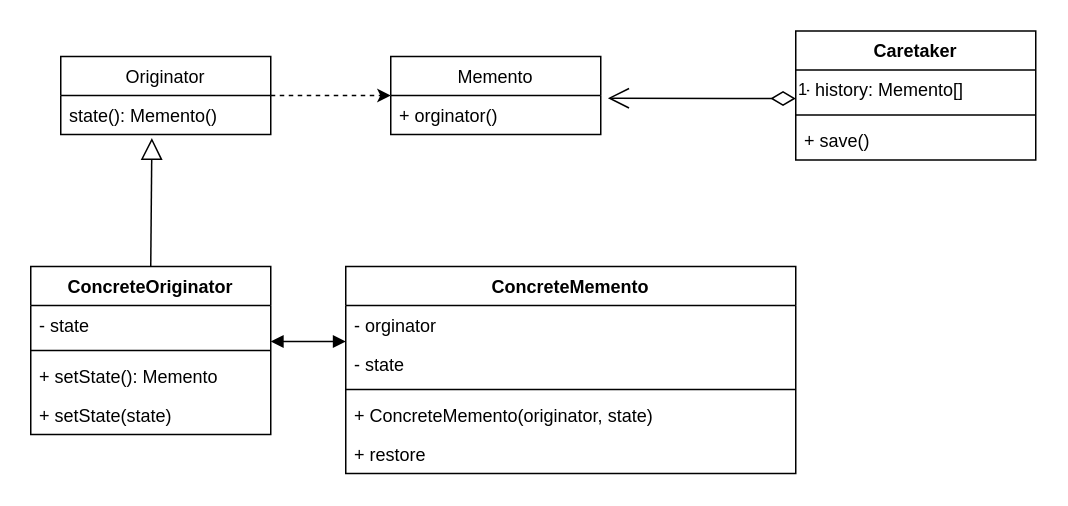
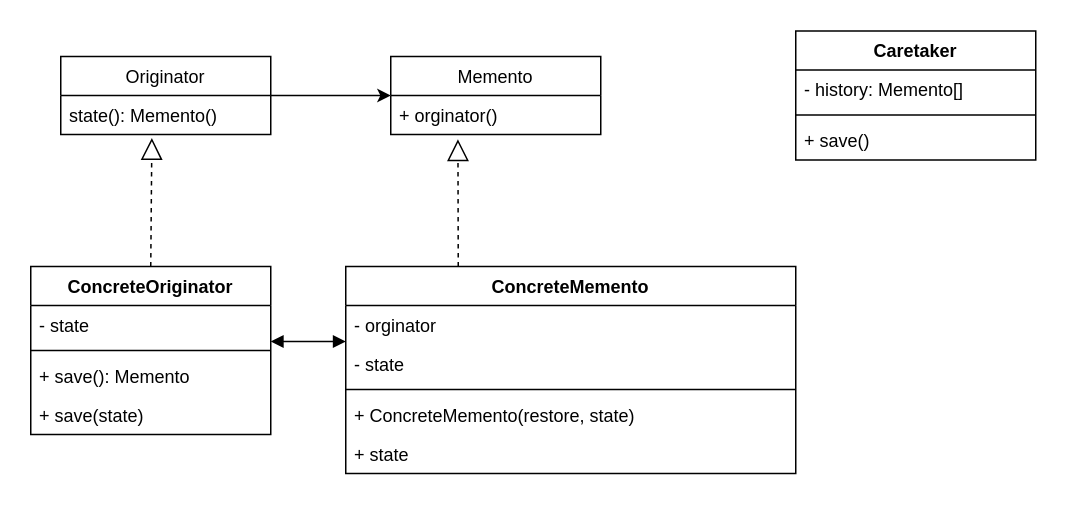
- <mxCell id="2" value="" style="edgeStyle=orthogonalEdgeStyle;rounded=0;orthogonalLoop=1;jettySize=auto;html=1;dashed=1;" edge="1" parent="1" source="3" target="5"><mxGeometry relative="1" as="geometry" /></mxCell>
+ <mxCell id="2" value="" style="edgeStyle=orthogonalEdgeStyle;rounded=0;orthogonalLoop=1;jettySize=auto;html=1;" edge="1" parent="1" source="3" target="5"><mxGeometry relative="1" as="geometry" /></mxCell>
- <mxCell id="11" value="1" style="endArrow=open;html=1;endSize=12;startArrow=diamondThin;startSize=14;startFill=0;edgeStyle=orthogonalEdgeStyle;align=left;verticalAlign=bottom;rounded=0;entryX=1.034;entryY=0.069;entryDx=0;entryDy=0;entryPerimeter=0;" edge="1" parent="1" source="8" target="6"><mxGeometry x="-1" y="3" relative="1" as="geometry"><mxPoint x="80" y="-61" as="sourcePoint" /><mxPoint x="660" y="179" as="targetPoint" /><Array as="points"><mxPoint x="490" y="65" /><mxPoint x="490" y="65" /></Array></mxGeometry></mxCell>
- <mxCell id="17" value="" style="endArrow=block;dashed=0;endFill=0;endSize=12;html=1;rounded=0;exitX=0.5;exitY=0;exitDx=0;exitDy=0;entryX=0.434;entryY=1.092;entryDx=0;entryDy=0;entryPerimeter=0;" edge="1" parent="1" source="12" target="4"><mxGeometry width="160" relative="1" as="geometry"><mxPoint x="160" y="137" as="sourcePoint" /><mxPoint x="320" y="137" as="targetPoint" /></mxGeometry></mxCell>
+ <mxCell id="17" value="" style="endArrow=block;dashed=1;endFill=0;endSize=12;html=1;rounded=0;exitX=0.5;exitY=0;exitDx=0;exitDy=0;entryX=0.434;entryY=1.092;entryDx=0;entryDy=0;entryPerimeter=0;" edge="1" parent="1" source="12" target="4"><mxGeometry width="160" relative="1" as="geometry"><mxPoint x="160" y="137" as="sourcePoint" /><mxPoint x="320" y="137" as="targetPoint" /></mxGeometry></mxCell>
+ <mxCell id="25" value="" style="endArrow=block;dashed=1;endFill=0;endSize=12;html=1;rounded=0;exitX=0.25;exitY=0;exitDx=0;exitDy=0;entryX=0.32;entryY=1.123;entryDx=0;entryDy=0;entryPerimeter=0;" edge="1" parent="1" source="19" target="6"><mxGeometry width="160" relative="1" as="geometry"><mxPoint x="270" y="137" as="sourcePoint" /><mxPoint x="430" y="137" as="targetPoint" /></mxGeometry></mxCell>
- <mxCell id="15" value="+ setState(): Memento" style="text;strokeColor=none;fillColor=none;align=left;verticalAlign=top;spacingLeft=4;spacingRight=4;overflow=hidden;rotatable=0;points=[[0,0.5],[1,0.5]];portConstraint=eastwest;" vertex="1" parent="12"><mxGeometry y="60" width="160" height="26" as="geometry" /></mxCell>
+ <mxCell id="15" value="+ save(): Memento" style="text;strokeColor=none;fillColor=none;align=left;verticalAlign=top;spacingLeft=4;spacingRight=4;overflow=hidden;rotatable=0;points=[[0,0.5],[1,0.5]];portConstraint=eastwest;" vertex="1" parent="12"><mxGeometry y="60" width="160" height="26" as="geometry" /></mxCell>
- <mxCell id="16" value="+ setState(state)" style="text;strokeColor=none;fillColor=none;align=left;verticalAlign=top;spacingLeft=4;spacingRight=4;overflow=hidden;rotatable=0;points=[[0,0.5],[1,0.5]];portConstraint=eastwest;" vertex="1" parent="12"><mxGeometry y="86" width="160" height="26" as="geometry" /></mxCell>
+ <mxCell id="16" value="+ save(state)" style="text;strokeColor=none;fillColor=none;align=left;verticalAlign=top;spacingLeft=4;spacingRight=4;overflow=hidden;rotatable=0;points=[[0,0.5],[1,0.5]];portConstraint=eastwest;" vertex="1" parent="12"><mxGeometry y="86" width="160" height="26" as="geometry" /></mxCell>
- <mxCell id="23" value="+ ConcreteMemento(originator, state)" style="text;strokeColor=none;fillColor=none;align=left;verticalAlign=top;spacingLeft=4;spacingRight=4;overflow=hidden;rotatable=0;points=[[0,0.5],[1,0.5]];portConstraint=eastwest;" vertex="1" parent="19"><mxGeometry y="86" width="300" height="26" as="geometry" /></mxCell>
+ <mxCell id="23" value="+ ConcreteMemento(restore, state)" style="text;strokeColor=none;fillColor=none;align=left;verticalAlign=top;spacingLeft=4;spacingRight=4;overflow=hidden;rotatable=0;points=[[0,0.5],[1,0.5]];portConstraint=eastwest;" vertex="1" parent="19"><mxGeometry y="86" width="300" height="26" as="geometry" /></mxCell>
- <mxCell id="24" value="+ restore" style="text;strokeColor=none;fillColor=none;align=left;verticalAlign=top;spacingLeft=4;spacingRight=4;overflow=hidden;rotatable=0;points=[[0,0.5],[1,0.5]];portConstraint=eastwest;" vertex="1" parent="19"><mxGeometry y="112" width="300" height="26" as="geometry" /></mxCell>
+ <mxCell id="24" value="+ state" style="text;strokeColor=none;fillColor=none;align=left;verticalAlign=top;spacingLeft=4;spacingRight=4;overflow=hidden;rotatable=0;points=[[0,0.5],[1,0.5]];portConstraint=eastwest;" vertex="1" parent="19"><mxGeometry y="112" width="300" height="26" as="geometry" /></mxCell>
